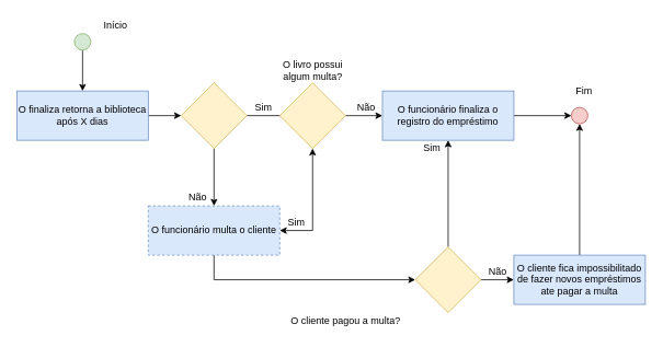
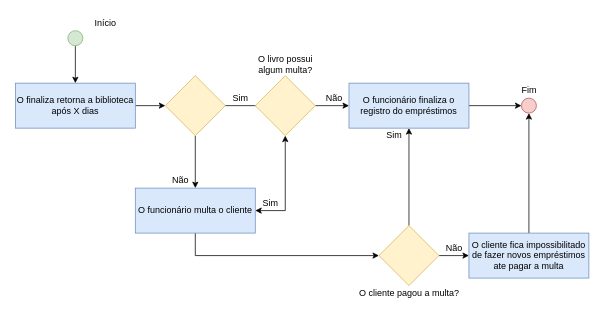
- <mxCell id="28" value="Fim" style="text;html=1;align=center;verticalAlign=middle;resizable=0;points=[];autosize=1;strokeColor=none;" parent="1" vertex="1"><mxGeometry x="690" y="100" width="40" height="20" as="geometry" /></mxCell>
+ <mxCell id="28" value="Fim" style="text;html=1;align=center;verticalAlign=middle;resizable=0;points=[];autosize=1;strokeColor=none;" parent="1" vertex="1"><mxGeometry x="685" y="110" width="40" height="20" as="geometry" /></mxCell>
- <mxCell id="8" value="O funcionário finaliza o registro do empréstimo" style="whiteSpace=wrap;html=1;fillColor=#dae8fc;strokeColor=#6c8ebf;" parent="1" vertex="1"><mxGeometry x="465" y="110" width="160" height="60" as="geometry" /></mxCell>
+ <mxCell id="8" value="O funcionário finaliza o registro do empréstimos" style="whiteSpace=wrap;html=1;fillColor=#dae8fc;strokeColor=#6c8ebf;" parent="1" vertex="1"><mxGeometry x="465" y="110" width="160" height="60" as="geometry" /></mxCell>
- <mxCell id="10" value="O funcionário multa o cliente" style="whiteSpace=wrap;html=1;fillColor=#dae8fc;strokeColor=#6c8ebf;dashed=1;" parent="1" vertex="1"><mxGeometry x="180" y="250" width="160" height="60" as="geometry" /></mxCell>
+ <mxCell id="10" value="O funcionário multa o cliente" style="whiteSpace=wrap;html=1;fillColor=#dae8fc;strokeColor=#6c8ebf;" parent="1" vertex="1"><mxGeometry x="180" y="250" width="160" height="60" as="geometry" /></mxCell>
- <mxCell id="15" value="O cliente pagou a multa?" style="text;html=1;align=center;verticalAlign=middle;resizable=0;points=[];autosize=1;strokeColor=none;" parent="1" vertex="1"><mxGeometry x="345" y="380" width="150" height="20" as="geometry" /></mxCell>
+ <mxCell id="15" value="O cliente pagou a multa?" style="text;html=1;align=center;verticalAlign=middle;resizable=0;points=[];autosize=1;strokeColor=none;" parent="1" vertex="1"><mxGeometry x="470" y="380" width="150" height="20" as="geometry" /></mxCell>
